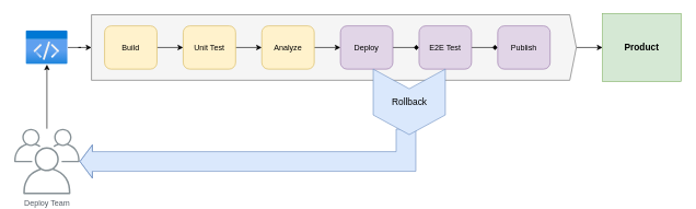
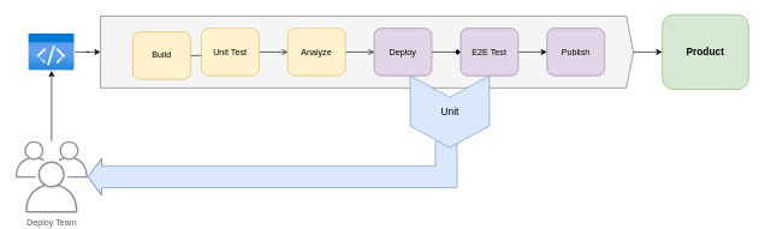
- <mxCell id="9" value="Build" style="points=[[0.25,0,0],[0.5,0,0],[0.75,0,0],[1,0.25,0],[1,0.5,0],[1,0.75,0],[0.75,1,0],[0.5,1,0],[0.25,1,0],[0,0.75,0],[0,0.5,0],[0,0.25,0]];shape=mxgraph.bpmn.task;whiteSpace=wrap;rectStyle=rounded;size=10;taskMarker=abstract;fillColor=#fff2cc;strokeColor=#d6b656;" vertex="1" parent="1"><mxGeometry x="158" y="39" width="80" height="66" as="geometry" /></mxCell>
+ <mxCell id="9" value="Build" style="points=[[0.25,0,0],[0.5,0,0],[0.75,0,0],[1,0.25,0],[1,0.5,0],[1,0.75,0],[0.75,1,0],[0.5,1,0],[0.25,1,0],[0,0.75,0],[0,0.5,0],[0,0.25,0]];shape=mxgraph.bpmn.task;whiteSpace=wrap;rectStyle=rounded;size=10;taskMarker=abstract;fillColor=#fff2cc;strokeColor=#d6b656;" vertex="1" parent="1"><mxGeometry x="183" y="44" width="80" height="66" as="geometry" /></mxCell>
- <mxCell id="10" style="edgeStyle=orthogonalEdgeStyle;rounded=0;orthogonalLoop=1;jettySize=auto;html=1;" edge="1" parent="1" source="11" target="13"><mxGeometry relative="1" as="geometry" /></mxCell>
+ <mxCell id="10" style="edgeStyle=orthogonalEdgeStyle;rounded=0;orthogonalLoop=1;jettySize=auto;html=1;endArrow=open;" edge="1" parent="1" source="11" target="13"><mxGeometry relative="1" as="geometry" /></mxCell>
- <mxCell id="12" style="edgeStyle=orthogonalEdgeStyle;rounded=0;orthogonalLoop=1;jettySize=auto;html=1;" edge="1" parent="1" source="13" target="15"><mxGeometry relative="1" as="geometry" /></mxCell>
+ <mxCell id="12" style="edgeStyle=orthogonalEdgeStyle;rounded=0;orthogonalLoop=1;jettySize=auto;html=1;endArrow=open;" edge="1" parent="1" source="13" target="15"><mxGeometry relative="1" as="geometry" /></mxCell>
- <mxCell id="16" style="edgeStyle=orthogonalEdgeStyle;rounded=0;orthogonalLoop=1;jettySize=auto;html=1;endArrow=diamond;" edge="1" parent="1" source="17" target="18"><mxGeometry relative="1" as="geometry" /></mxCell>
+ <mxCell id="16" style="edgeStyle=orthogonalEdgeStyle;rounded=0;orthogonalLoop=1;jettySize=auto;html=1;" edge="1" parent="1" source="17" target="18"><mxGeometry relative="1" as="geometry" /></mxCell>
- <mxCell id="19" value="Product" style="rounded=0;whiteSpace=wrap;html=1;fontStyle=1;fontSize=14;fillColor=#d5e8d4;strokeColor=#82b366;" vertex="1" parent="1"><mxGeometry x="918" y="20" width="120" height="104" as="geometry" /></mxCell>
+ <mxCell id="19" value="Product" style="whiteSpace=wrap;html=1;fontStyle=1;fontSize=14;fillColor=#d5e8d4;strokeColor=#82b366;rounded=1;" vertex="1" parent="1"><mxGeometry x="918" y="20" width="120" height="104" as="geometry" /></mxCell>
- <mxCell id="21" value="Rollback" style="html=1;shadow=0;dashed=0;align=center;verticalAlign=middle;shape=mxgraph.arrows2.arrow;dy=0;dx=30;notch=30;fontSize=14;direction=south;fillColor=#dae8fc;strokeColor=#6c8ebf;" vertex="1" parent="1"><mxGeometry x="568" y="105" width="110" height="100" as="geometry" /></mxCell>
+ <mxCell id="21" value="Unit" style="html=1;shadow=0;dashed=0;align=center;verticalAlign=middle;shape=mxgraph.arrows2.arrow;dy=0;dx=30;notch=30;fontSize=14;direction=south;fillColor=#dae8fc;strokeColor=#6c8ebf;" vertex="1" parent="1"><mxGeometry x="568" y="105" width="110" height="100" as="geometry" /></mxCell>
